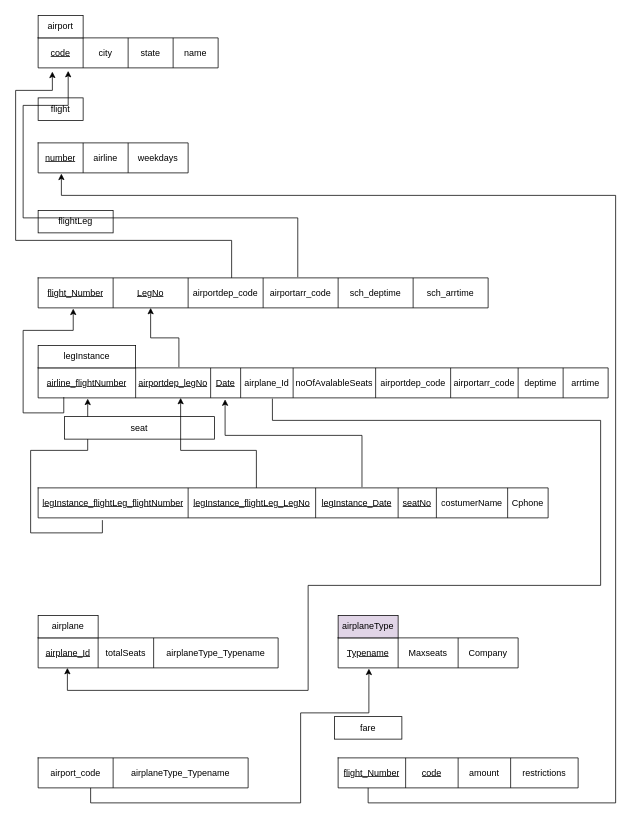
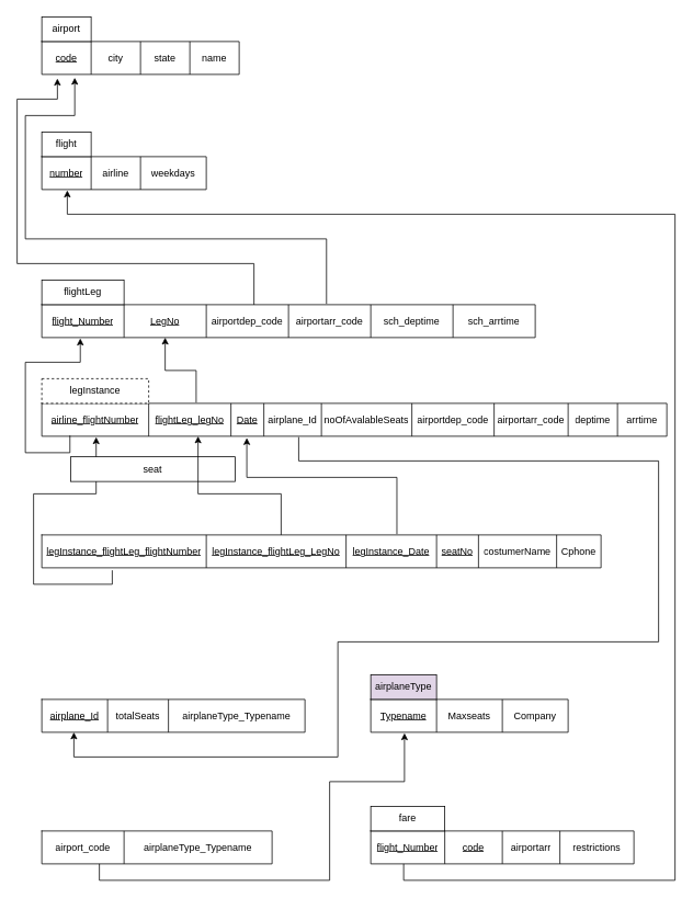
- <mxCell id="14" value="flight" style="rounded=0;whiteSpace=wrap;html=1;" vertex="1" parent="1"><mxGeometry x="50" y="130" width="60" height="30" as="geometry" /></mxCell>
+ <mxCell id="14" value="flight" style="rounded=0;whiteSpace=wrap;html=1;" vertex="1" parent="1"><mxGeometry x="50" y="160" width="60" height="30" as="geometry" /></mxCell>
- <mxCell id="23" value="flightLeg" style="rounded=0;whiteSpace=wrap;html=1;" vertex="1" parent="1"><mxGeometry x="50" y="280" width="100" height="30" as="geometry" /></mxCell>
+ <mxCell id="23" value="flightLeg" style="rounded=0;whiteSpace=wrap;html=1;" vertex="1" parent="1"><mxGeometry x="50" y="340" width="100" height="30" as="geometry" /></mxCell>
- <mxCell id="35" value="legInstance" style="rounded=0;whiteSpace=wrap;html=1;" vertex="1" parent="1"><mxGeometry x="50" y="460" width="130" height="30" as="geometry" /></mxCell>
+ <mxCell id="35" value="legInstance" style="rounded=0;whiteSpace=wrap;html=1;dashed=1;" vertex="1" parent="1"><mxGeometry x="50" y="460" width="130" height="30" as="geometry" /></mxCell>
- <mxCell id="27" value="&lt;u&gt;airportdep_legNo&lt;/u&gt;" style="shape=partialRectangle;html=1;whiteSpace=wrap;connectable=0;strokeColor=inherit;overflow=hidden;fillColor=none;top=0;left=0;bottom=0;right=0;pointerEvents=1;" vertex="1" parent="25"><mxGeometry x="130" width="100" height="40" as="geometry"><mxRectangle width="100" height="40" as="alternateBounds" /></mxGeometry></mxCell>
+ <mxCell id="27" value="&lt;u&gt;flightLeg_legNo&lt;/u&gt;" style="shape=partialRectangle;html=1;whiteSpace=wrap;connectable=0;strokeColor=inherit;overflow=hidden;fillColor=none;top=0;left=0;bottom=0;right=0;pointerEvents=1;" vertex="1" parent="25"><mxGeometry x="130" width="100" height="40" as="geometry"><mxRectangle width="100" height="40" as="alternateBounds" /></mxGeometry></mxCell>
- <mxCell id="51" value="airplane" style="rounded=0;whiteSpace=wrap;html=1;" vertex="1" parent="1"><mxGeometry x="50" y="820" width="80" height="30" as="geometry" /></mxCell>
- <mxCell id="68" value="fare" style="rounded=0;whiteSpace=wrap;html=1;" vertex="1" parent="1"><mxGeometry x="445" y="955" width="90" height="30" as="geometry" /></mxCell>
+ <mxCell id="68" value="fare" style="rounded=0;whiteSpace=wrap;html=1;" vertex="1" parent="1"><mxGeometry x="450" y="980" width="90" height="30" as="geometry" /></mxCell>
- <mxCell id="66" value="amount" style="shape=partialRectangle;html=1;whiteSpace=wrap;connectable=0;strokeColor=inherit;overflow=hidden;fillColor=none;top=0;left=0;bottom=0;right=0;pointerEvents=1;" vertex="1" parent="63"><mxGeometry x="160" width="70" height="40" as="geometry"><mxRectangle width="70" height="40" as="alternateBounds" /></mxGeometry></mxCell>
+ <mxCell id="66" value="airportarr" style="shape=partialRectangle;html=1;whiteSpace=wrap;connectable=0;strokeColor=inherit;overflow=hidden;fillColor=none;top=0;left=0;bottom=0;right=0;pointerEvents=1;" vertex="1" parent="63"><mxGeometry x="160" width="70" height="40" as="geometry"><mxRectangle width="70" height="40" as="alternateBounds" /></mxGeometry></mxCell>
